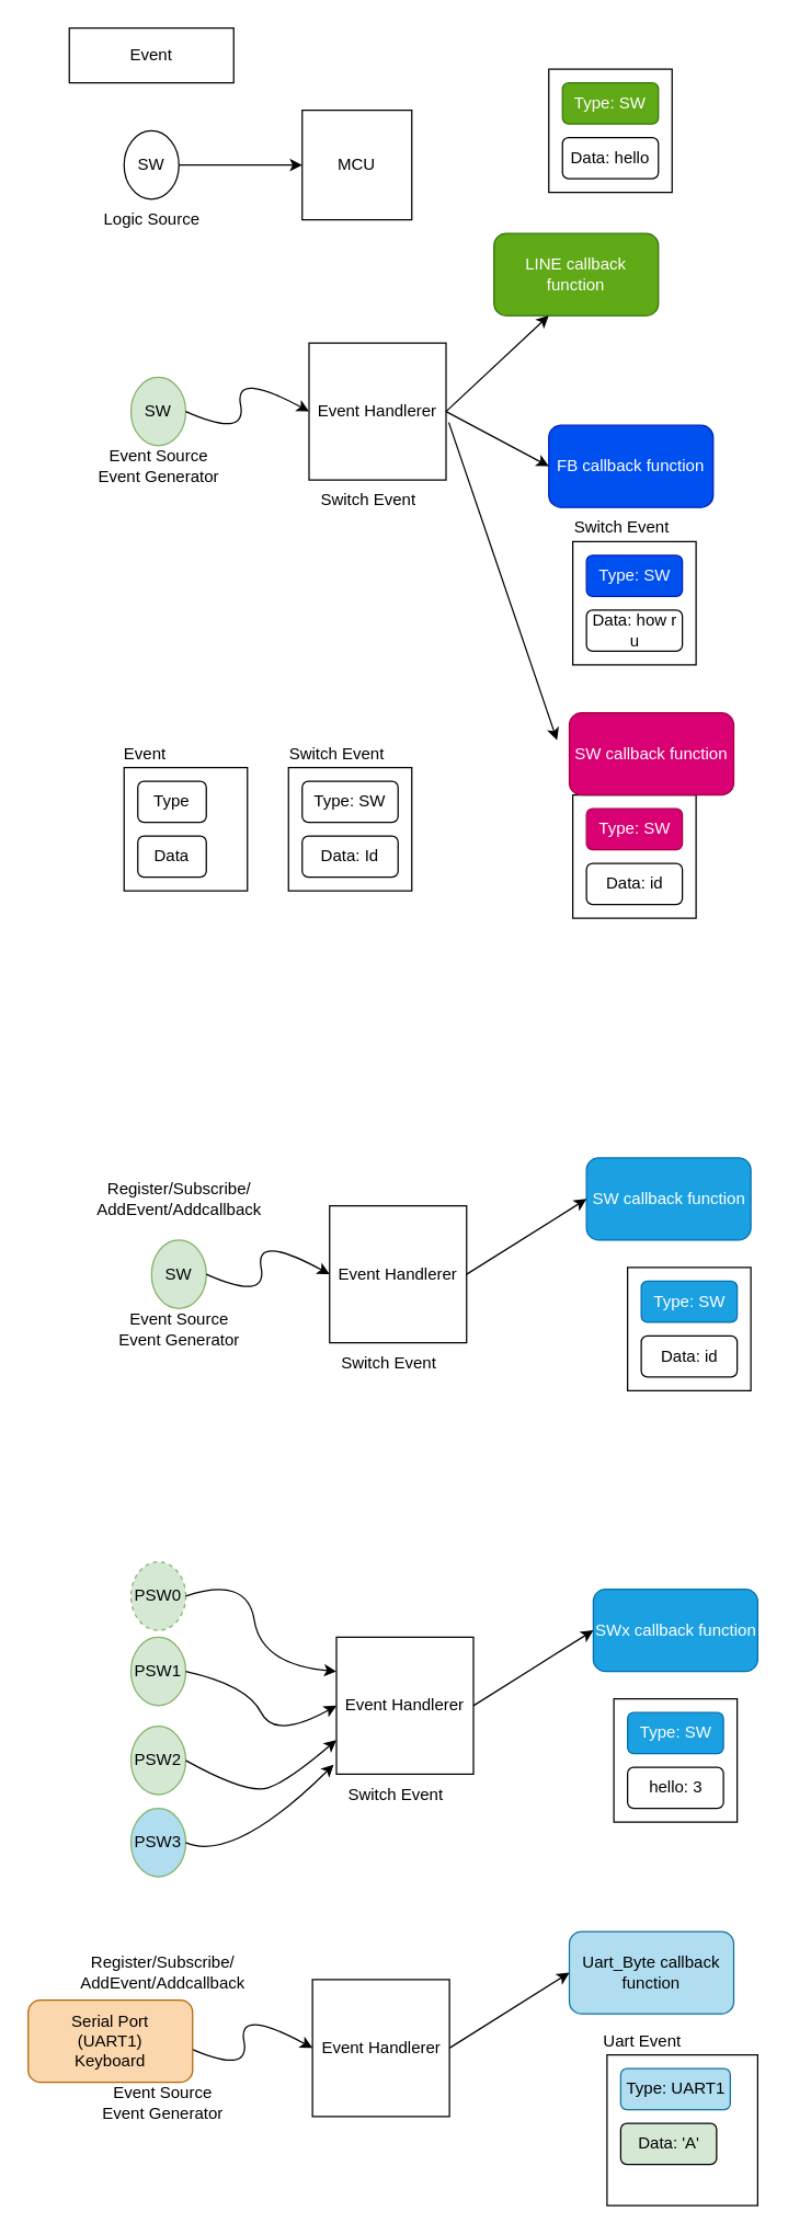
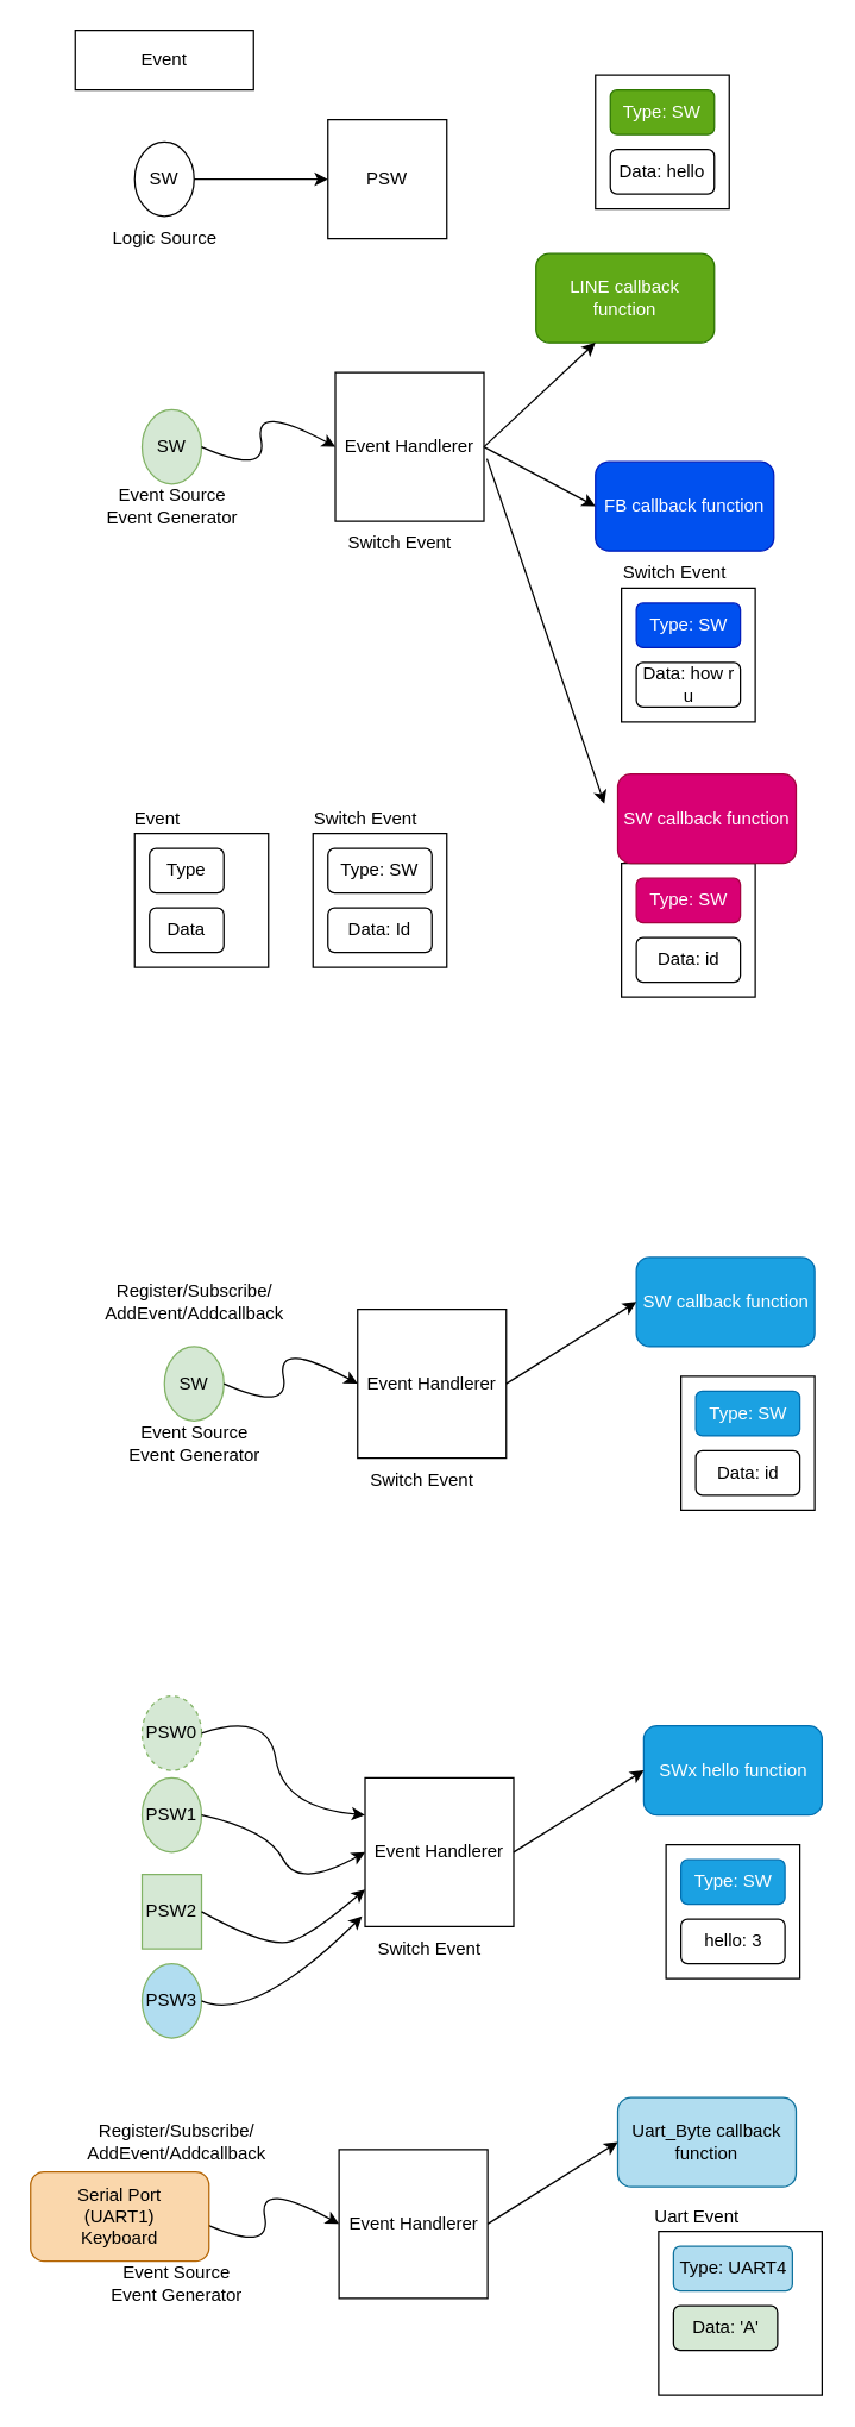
- <mxCell id="3" value="MCU" style="whiteSpace=wrap;html=1;aspect=fixed;" vertex="1" parent="1"><mxGeometry x="220" y="80" width="80" height="80" as="geometry" /></mxCell>
+ <mxCell id="3" value="PSW" style="whiteSpace=wrap;html=1;aspect=fixed;" vertex="1" parent="1"><mxGeometry x="220" y="80" width="80" height="80" as="geometry" /></mxCell>
- <mxCell id="54" value="SWx callback function" style="rounded=1;whiteSpace=wrap;html=1;fillColor=#1ba1e2;strokeColor=#006EAF;fontColor=#ffffff;" vertex="1" parent="1"><mxGeometry x="432.5" y="1160" width="120" height="60" as="geometry" /></mxCell>
+ <mxCell id="54" value="SWx hello function" style="rounded=1;whiteSpace=wrap;html=1;fillColor=#1ba1e2;strokeColor=#006EAF;fontColor=#ffffff;" vertex="1" parent="1"><mxGeometry x="432.5" y="1160" width="120" height="60" as="geometry" /></mxCell>
- <mxCell id="58" value="PSW2" style="ellipse;whiteSpace=wrap;html=1;fillColor=#d5e8d4;strokeColor=#82b366;" vertex="1" parent="1"><mxGeometry x="95" y="1260" width="40" height="50" as="geometry" /></mxCell>
+ <mxCell id="58" value="PSW2" style="whiteSpace=wrap;html=1;fillColor=#d5e8d4;strokeColor=#82b366;rounded=0;" vertex="1" parent="1"><mxGeometry x="95" y="1260" width="40" height="50" as="geometry" /></mxCell>
- <mxCell id="67" value="Type: UART1" style="rounded=1;whiteSpace=wrap;html=1;fillColor=#b1ddf0;strokeColor=#10739e;" vertex="1" parent="1"><mxGeometry x="452.5" y="1510" width="80" height="30" as="geometry" /></mxCell>
+ <mxCell id="67" value="Type: UART4" style="rounded=1;whiteSpace=wrap;html=1;fillColor=#b1ddf0;strokeColor=#10739e;" vertex="1" parent="1"><mxGeometry x="452.5" y="1510" width="80" height="30" as="geometry" /></mxCell>
